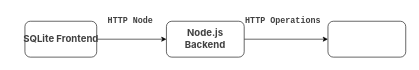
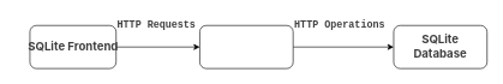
- <mxCell id="10" value="&lt;span style=&quot;color: rgb(64, 64, 64); font-family: Menlo, &amp;quot;Roboto Mono&amp;quot;, &amp;quot;Courier New&amp;quot;, Courier, monospace, Inter, sans-serif; font-size: 14.002px; text-align: left;&quot;&gt;HTTP Node&lt;/span&gt;" style="text;strokeColor=none;align=center;fillColor=none;html=1;verticalAlign=middle;whiteSpace=wrap;rounded=0;fontStyle=1" vertex="1" parent="1"><mxGeometry x="157" y="20" width="120" height="30" as="geometry" /></mxCell>
+ <mxCell id="10" value="&lt;span style=&quot;color: rgb(64, 64, 64); font-family: Menlo, &amp;quot;Roboto Mono&amp;quot;, &amp;quot;Courier New&amp;quot;, Courier, monospace, Inter, sans-serif; font-size: 14.002px; text-align: left;&quot;&gt;HTTP Requests&lt;/span&gt;" style="text;strokeColor=none;align=center;fillColor=none;html=1;verticalAlign=middle;whiteSpace=wrap;rounded=0;fontStyle=1" vertex="1" parent="1"><mxGeometry x="157" y="20" width="120" height="30" as="geometry" /></mxCell>
- <mxCell id="8" value="&lt;strong style=&quot;color: rgb(64, 64, 64); font-family: DeepSeek-CJK-patch, Inter, system-ui, -apple-system, BlinkMacSystemFont, &amp;quot;Segoe UI&amp;quot;, Roboto, &amp;quot;Noto Sans&amp;quot;, Ubuntu, Cantarell, &amp;quot;Helvetica Neue&amp;quot;, Oxygen, &amp;quot;Open Sans&amp;quot;, sans-serif; font-size: 16.002px; text-align: left;&quot;&gt;Node.js Backend&lt;/strong&gt;" style="text;strokeColor=none;align=center;fillColor=none;html=1;verticalAlign=middle;whiteSpace=wrap;rounded=0;" vertex="1" parent="1"><mxGeometry x="277" y="50" width="130" height="30" as="geometry" /></mxCell>
+ <mxCell id="9" value="&lt;strong style=&quot;color: rgb(64, 64, 64); font-family: DeepSeek-CJK-patch, Inter, system-ui, -apple-system, BlinkMacSystemFont, &amp;quot;Segoe UI&amp;quot;, Roboto, &amp;quot;Noto Sans&amp;quot;, Ubuntu, Cantarell, &amp;quot;Helvetica Neue&amp;quot;, Oxygen, &amp;quot;Open Sans&amp;quot;, sans-serif; font-size: 16.002px; text-align: left;&quot;&gt;SQLite Database&lt;/strong&gt;" style="text;strokeColor=none;align=center;fillColor=none;html=1;verticalAlign=middle;whiteSpace=wrap;rounded=0;" vertex="1" parent="1"><mxGeometry x="547" y="50" width="130" height="30" as="geometry" /></mxCell>
